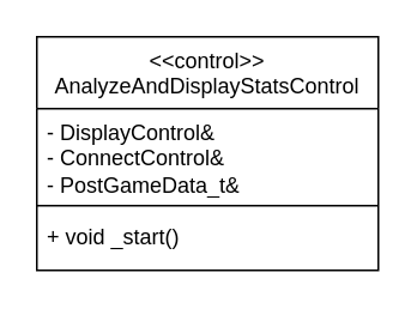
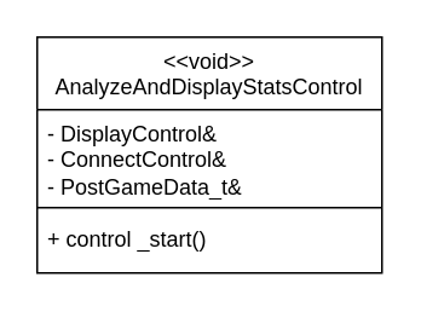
- <mxCell id="2" value="&lt;span style=&quot;font-weight: normal;&quot;&gt;&amp;lt;&amp;lt;control&amp;gt;&amp;gt;&lt;br&gt;AnalyzeAndDisplayStatsControl&lt;br&gt;&lt;/span&gt;" style="swimlane;fontStyle=1;align=center;verticalAlign=top;childLayout=stackLayout;horizontal=1;startSize=40;horizontalStack=0;resizeParent=1;resizeParentMax=0;resizeLast=0;collapsible=1;marginBottom=0;whiteSpace=wrap;html=1;" vertex="1" parent="1"><mxGeometry x="20" y="20" width="190" height="130" as="geometry" /></mxCell>
+ <mxCell id="2" value="&lt;span style=&quot;font-weight: normal;&quot;&gt;&amp;lt;&amp;lt;void&amp;gt;&amp;gt;&lt;br&gt;AnalyzeAndDisplayStatsControl&lt;br&gt;&lt;/span&gt;" style="swimlane;fontStyle=1;align=center;verticalAlign=top;childLayout=stackLayout;horizontal=1;startSize=40;horizontalStack=0;resizeParent=1;resizeParentMax=0;resizeLast=0;collapsible=1;marginBottom=0;whiteSpace=wrap;html=1;" vertex="1" parent="1"><mxGeometry x="20" y="20" width="190" height="130" as="geometry" /></mxCell>
- <mxCell id="5" value="+ void _start()" style="text;strokeColor=none;fillColor=none;align=left;verticalAlign=top;spacingLeft=4;spacingRight=4;overflow=hidden;rotatable=0;points=[[0,0.5],[1,0.5]];portConstraint=eastwest;whiteSpace=wrap;html=1;" vertex="1" parent="2"><mxGeometry y="98" width="190" height="32" as="geometry" /></mxCell>
+ <mxCell id="5" value="+ control _start()" style="text;strokeColor=none;fillColor=none;align=left;verticalAlign=top;spacingLeft=4;spacingRight=4;overflow=hidden;rotatable=0;points=[[0,0.5],[1,0.5]];portConstraint=eastwest;whiteSpace=wrap;html=1;" vertex="1" parent="2"><mxGeometry y="98" width="190" height="32" as="geometry" /></mxCell>
